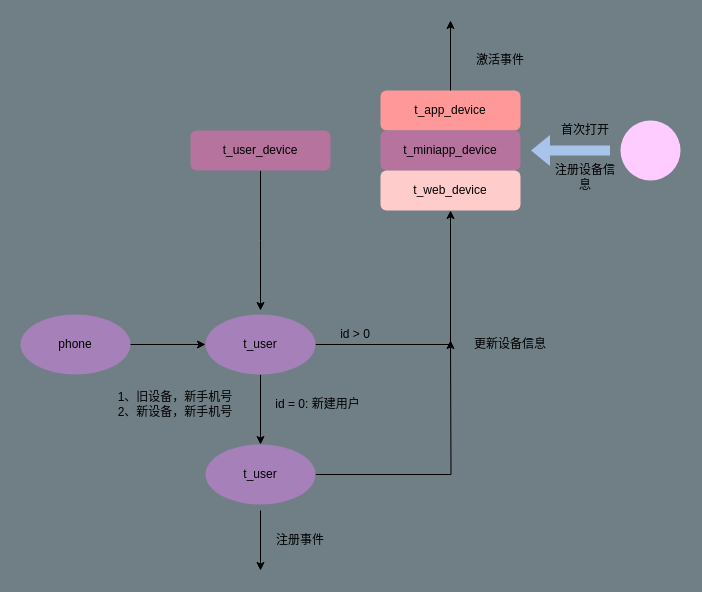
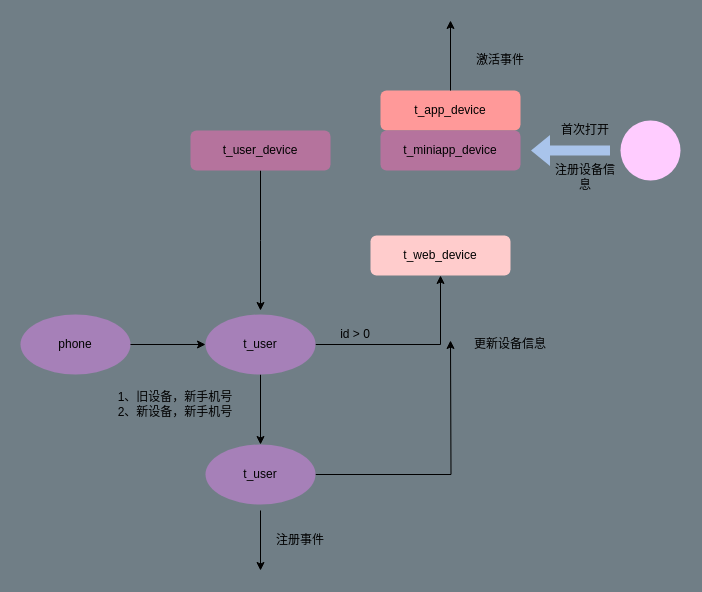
- <mxCell id="4" value="t_web_device" style="rounded=1;whiteSpace=wrap;html=1;strokeColor=none;fillColor=#FFCCCC;" parent="1" vertex="1"><mxGeometry x="380" y="170" width="140" height="40" as="geometry" /></mxCell>
+ <mxCell id="4" value="t_web_device" style="rounded=1;whiteSpace=wrap;html=1;strokeColor=none;fillColor=#FFCCCC;" parent="1" vertex="1"><mxGeometry x="370" y="235" width="140" height="40" as="geometry" /></mxCell>
- <mxCell id="16" value="id = 0: 新建用户" style="text;html=1;strokeColor=none;fillColor=none;align=center;verticalAlign=middle;whiteSpace=wrap;rounded=0;" parent="1" vertex="1"><mxGeometry x="255" y="394" width="125" height="20" as="geometry" /></mxCell>
